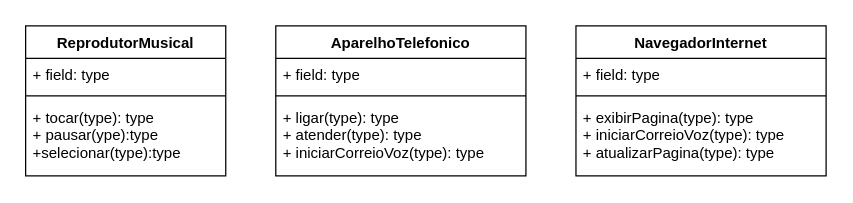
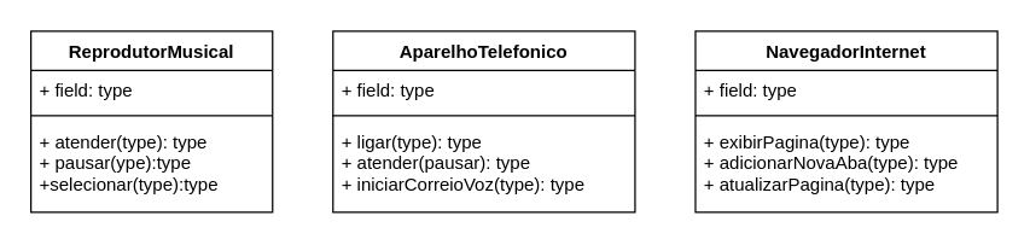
- <mxCell id="5" value="+ tocar(type): type&#10;+ pausar(ype):type&#10;+selecionar(type):type" style="text;strokeColor=none;fillColor=none;align=left;verticalAlign=top;spacingLeft=4;spacingRight=4;overflow=hidden;rotatable=0;points=[[0,0.5],[1,0.5]];portConstraint=eastwest;" vertex="1" parent="2"><mxGeometry y="60" width="160" height="60" as="geometry" /></mxCell>
+ <mxCell id="5" value="+ atender(type): type&#10;+ pausar(ype):type&#10;+selecionar(type):type" style="text;strokeColor=none;fillColor=none;align=left;verticalAlign=top;spacingLeft=4;spacingRight=4;overflow=hidden;rotatable=0;points=[[0,0.5],[1,0.5]];portConstraint=eastwest;" vertex="1" parent="2"><mxGeometry y="60" width="160" height="60" as="geometry" /></mxCell>
- <mxCell id="9" value="+ ligar(type): type&#10;+ atender(type): type&#10;+ iniciarCorreioVoz(type): type" style="text;strokeColor=none;fillColor=none;align=left;verticalAlign=top;spacingLeft=4;spacingRight=4;overflow=hidden;rotatable=0;points=[[0,0.5],[1,0.5]];portConstraint=eastwest;" vertex="1" parent="6"><mxGeometry y="60" width="200" height="60" as="geometry" /></mxCell>
+ <mxCell id="9" value="+ ligar(type): type&#10;+ atender(pausar): type&#10;+ iniciarCorreioVoz(type): type" style="text;strokeColor=none;fillColor=none;align=left;verticalAlign=top;spacingLeft=4;spacingRight=4;overflow=hidden;rotatable=0;points=[[0,0.5],[1,0.5]];portConstraint=eastwest;" vertex="1" parent="6"><mxGeometry y="60" width="200" height="60" as="geometry" /></mxCell>
- <mxCell id="13" value="+ exibirPagina(type): type&#10;+ iniciarCorreioVoz(type): type&#10;+ atualizarPagina(type): type&#10;" style="text;strokeColor=none;fillColor=none;align=left;verticalAlign=top;spacingLeft=4;spacingRight=4;overflow=hidden;rotatable=0;points=[[0,0.5],[1,0.5]];portConstraint=eastwest;" vertex="1" parent="10"><mxGeometry y="60" width="200" height="60" as="geometry" /></mxCell>
+ <mxCell id="13" value="+ exibirPagina(type): type&#10;+ adicionarNovaAba(type): type&#10;+ atualizarPagina(type): type&#10;" style="text;strokeColor=none;fillColor=none;align=left;verticalAlign=top;spacingLeft=4;spacingRight=4;overflow=hidden;rotatable=0;points=[[0,0.5],[1,0.5]];portConstraint=eastwest;" vertex="1" parent="10"><mxGeometry y="60" width="200" height="60" as="geometry" /></mxCell>
